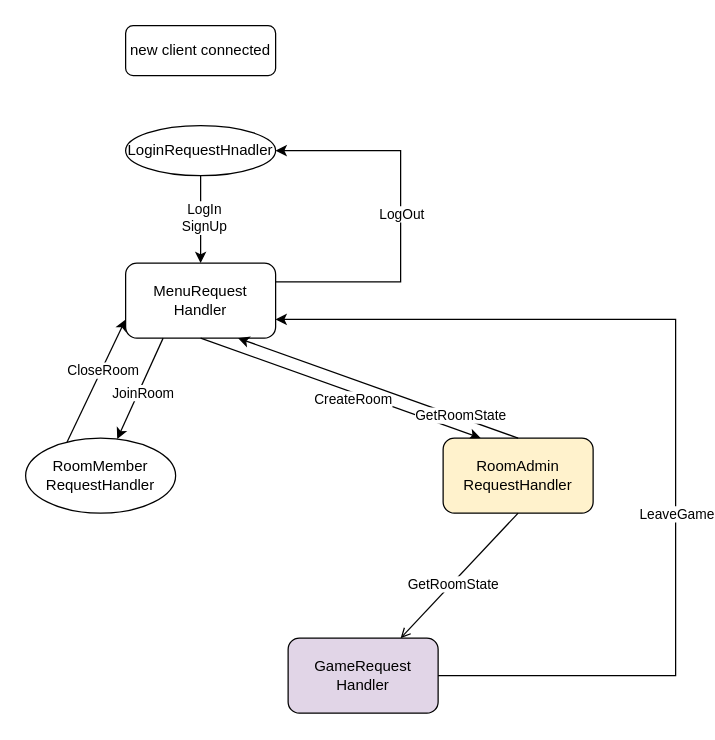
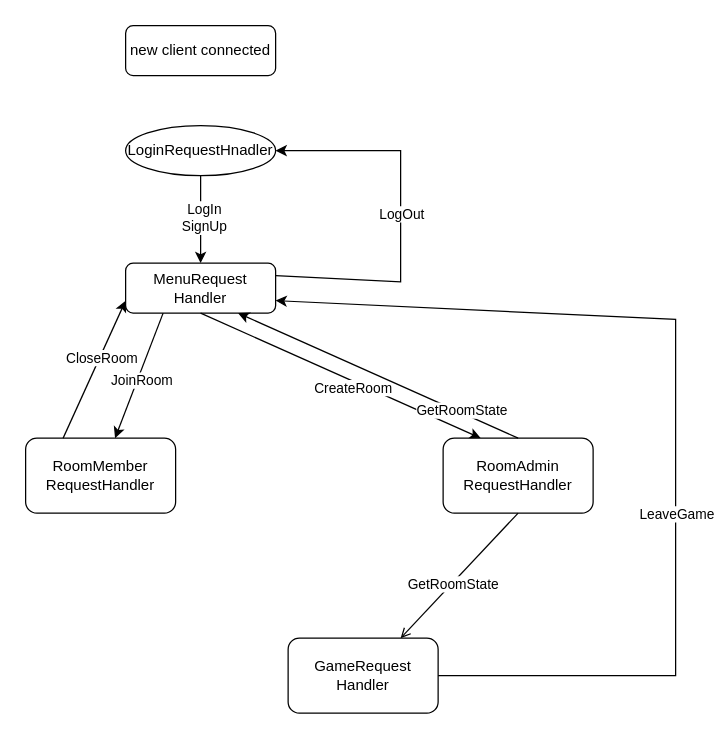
- <mxCell id="7" value="MenuRequest&lt;div&gt;Handler&lt;/div&gt;" style="rounded=1;whiteSpace=wrap;html=1;" parent="1" vertex="1"><mxGeometry x="100" y="210" width="120" height="60" as="geometry" /></mxCell>
+ <mxCell id="7" value="MenuRequest&lt;div&gt;Handler&lt;/div&gt;" style="rounded=1;whiteSpace=wrap;html=1;" parent="1" vertex="1"><mxGeometry x="100" y="210" width="120" height="40" as="geometry" /></mxCell>
- <mxCell id="10" value="RoomMember&lt;div&gt;RequestHandler&lt;/div&gt;" style="ellipse;whiteSpace=wrap;html=1;" parent="1" vertex="1"><mxGeometry x="20" y="350" width="120" height="60" as="geometry" /></mxCell>
+ <mxCell id="10" value="RoomMember&lt;div&gt;RequestHandler&lt;/div&gt;" style="rounded=1;whiteSpace=wrap;html=1;" parent="1" vertex="1"><mxGeometry x="20" y="350" width="120" height="60" as="geometry" /></mxCell>
- <mxCell id="13" value="RoomAdmin&lt;div&gt;RequestHandler&lt;/div&gt;" style="rounded=1;whiteSpace=wrap;html=1;fillColor=#fff2cc;" parent="1" vertex="1"><mxGeometry x="354" y="350" width="120" height="60" as="geometry" /></mxCell>
+ <mxCell id="13" value="RoomAdmin&lt;div&gt;RequestHandler&lt;/div&gt;" style="rounded=1;whiteSpace=wrap;html=1;" parent="1" vertex="1"><mxGeometry x="354" y="350" width="120" height="60" as="geometry" /></mxCell>
- <mxCell id="16" value="GameRequest&lt;div&gt;Handler&lt;/div&gt;" style="rounded=1;whiteSpace=wrap;html=1;fillColor=#e1d5e7;" parent="1" vertex="1"><mxGeometry x="230" y="510" width="120" height="60" as="geometry" /></mxCell>
+ <mxCell id="16" value="GameRequest&lt;div&gt;Handler&lt;/div&gt;" style="rounded=1;whiteSpace=wrap;html=1;" parent="1" vertex="1"><mxGeometry x="230" y="510" width="120" height="60" as="geometry" /></mxCell>
